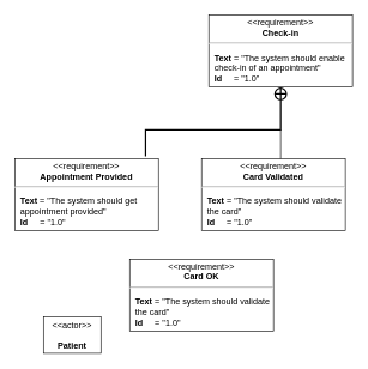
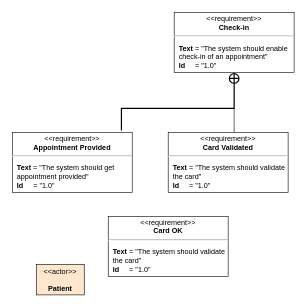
- <mxCell id="7" value="&amp;lt;&amp;lt;actor&amp;gt;&amp;gt;&lt;br&gt;&lt;br&gt;&lt;b&gt;Patient&lt;/b&gt;" style="html=1;align=center;verticalAlign=middle;dashed=0;whiteSpace=wrap;" vertex="1" parent="1"><mxGeometry x="60" y="440" width="80" height="51" as="geometry" /></mxCell>
+ <mxCell id="7" value="&amp;lt;&amp;lt;actor&amp;gt;&amp;gt;&lt;br&gt;&lt;br&gt;&lt;b&gt;Patient&lt;/b&gt;" style="html=1;align=center;verticalAlign=middle;dashed=0;whiteSpace=wrap;fillColor=#ffe6cc;" vertex="1" parent="1"><mxGeometry x="60" y="440" width="80" height="51" as="geometry" /></mxCell>
